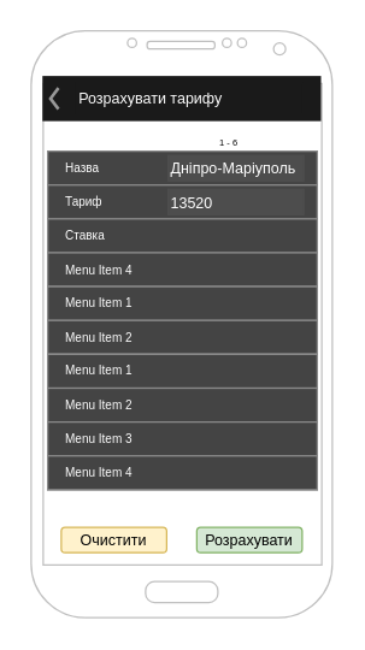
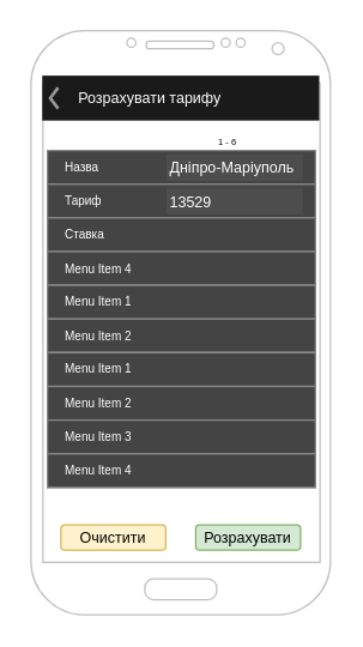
- <mxCell id="13" value="13520" style="whiteSpace=wrap;html=1;shadow=0;dashed=0;fontSize=10;align=left;fillColor=#4D4D4D;strokeColor=#4D4D4D;fontColor=#FFFFFF;" vertex="1" parent="7"><mxGeometry x="80" y="25.31" width="90" height="16.88" as="geometry" /></mxCell>
+ <mxCell id="13" value="13529" style="whiteSpace=wrap;html=1;shadow=0;dashed=0;fontSize=10;align=left;fillColor=#4D4D4D;strokeColor=#4D4D4D;fontColor=#FFFFFF;" vertex="1" parent="7"><mxGeometry x="80" y="25.31" width="90" height="16.88" as="geometry" /></mxCell>
